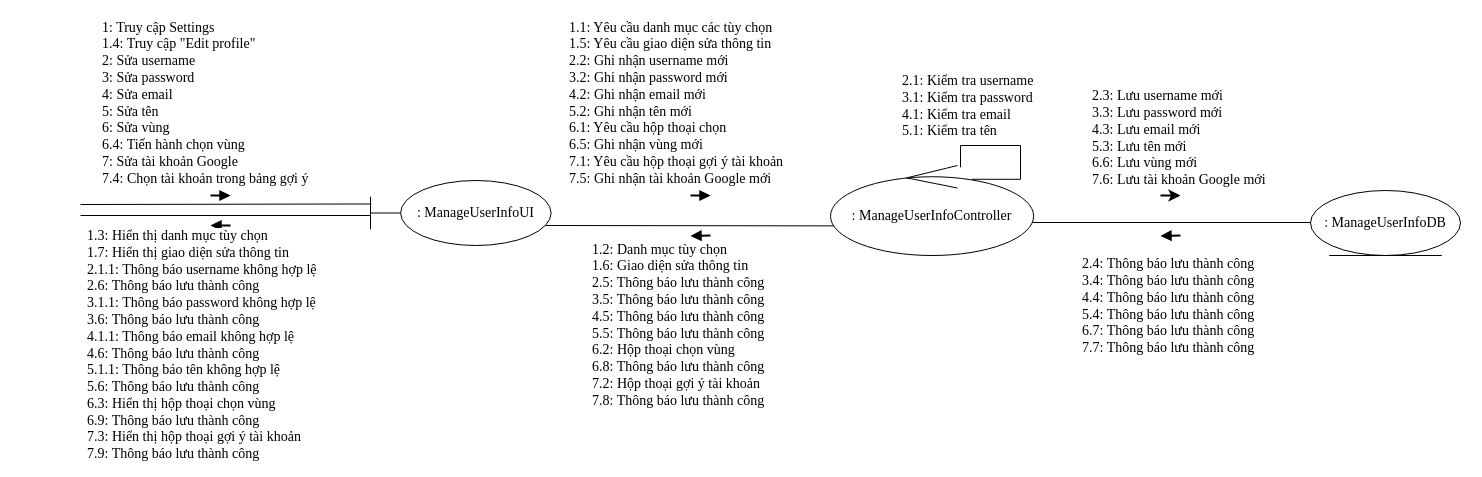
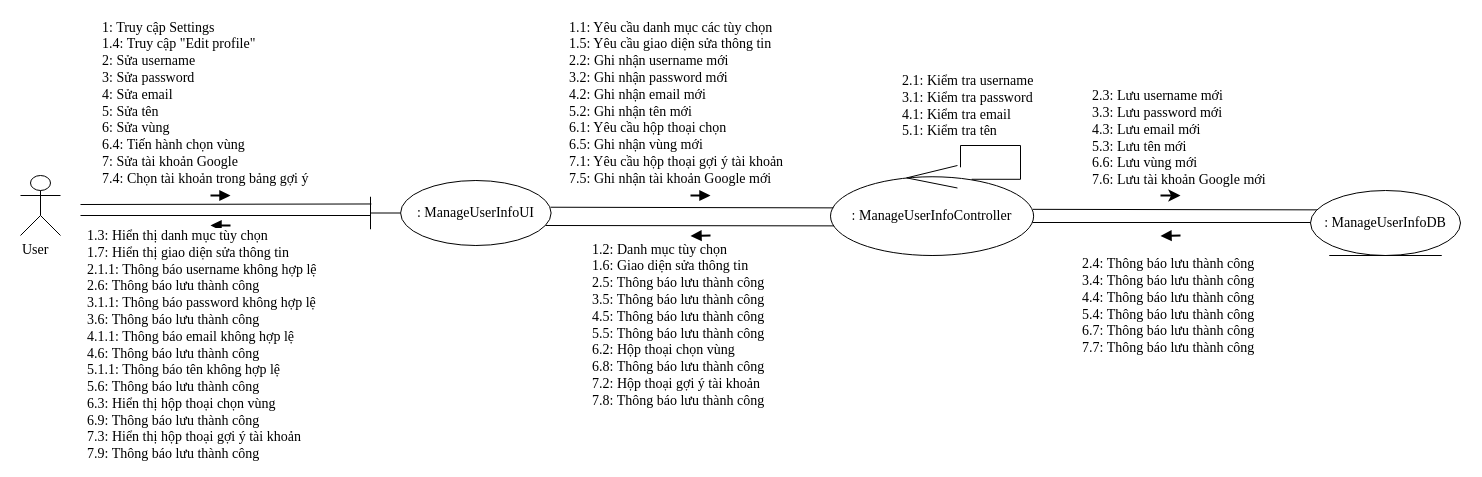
+ <mxCell id="2" value="User" style="shape=umlActor;verticalLabelPosition=bottom;verticalAlign=top;html=1;fontFamily=Verdana;fontSize=14;align=left;" parent="1" vertex="1"><mxGeometry x="20" y="175" width="40" height="60" as="geometry" /></mxCell>
+ <mxCell id="11" value="" style="endArrow=none;html=1;strokeWidth=1;fontFamily=Verdana;fontSize=14;align=left;exitX=0.997;exitY=0.411;exitDx=0;exitDy=0;exitPerimeter=0;entryX=0.015;entryY=0.471;entryDx=0;entryDy=0;entryPerimeter=0;" parent="1" source="3" target="5" edge="1"><mxGeometry width="50" height="50" relative="1" as="geometry"><mxPoint x="510" y="499" as="sourcePoint" /><mxPoint x="711" y="207" as="targetPoint" /></mxGeometry></mxCell>
+ <mxCell id="21" value="" style="endArrow=none;html=1;align=left;entryX=0.043;entryY=0.298;entryDx=0;entryDy=0;entryPerimeter=0;exitX=0.996;exitY=0.487;exitDx=0;exitDy=0;exitPerimeter=0;" parent="1" source="5" target="9" edge="1"><mxGeometry width="50" height="50" relative="1" as="geometry"><mxPoint x="910" y="493" as="sourcePoint" /><mxPoint x="990" y="490" as="targetPoint" /></mxGeometry></mxCell>
